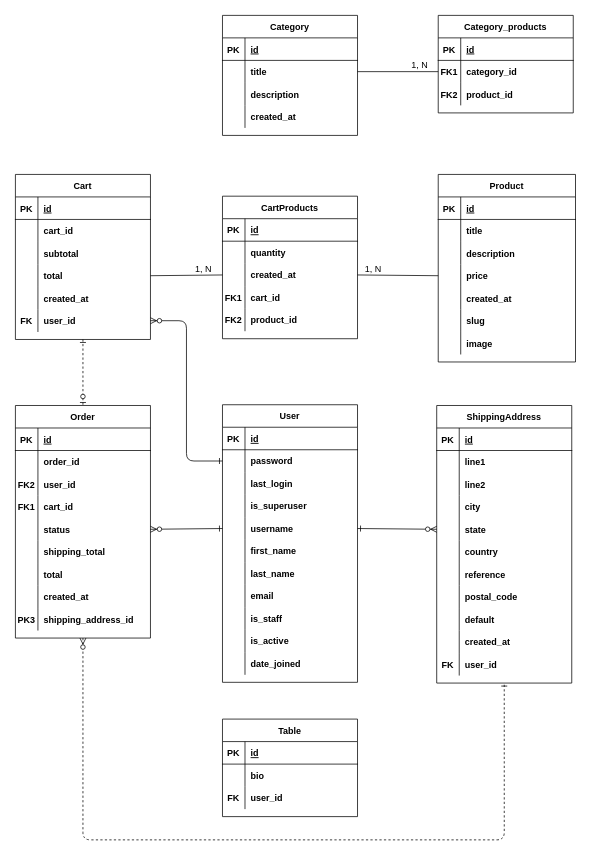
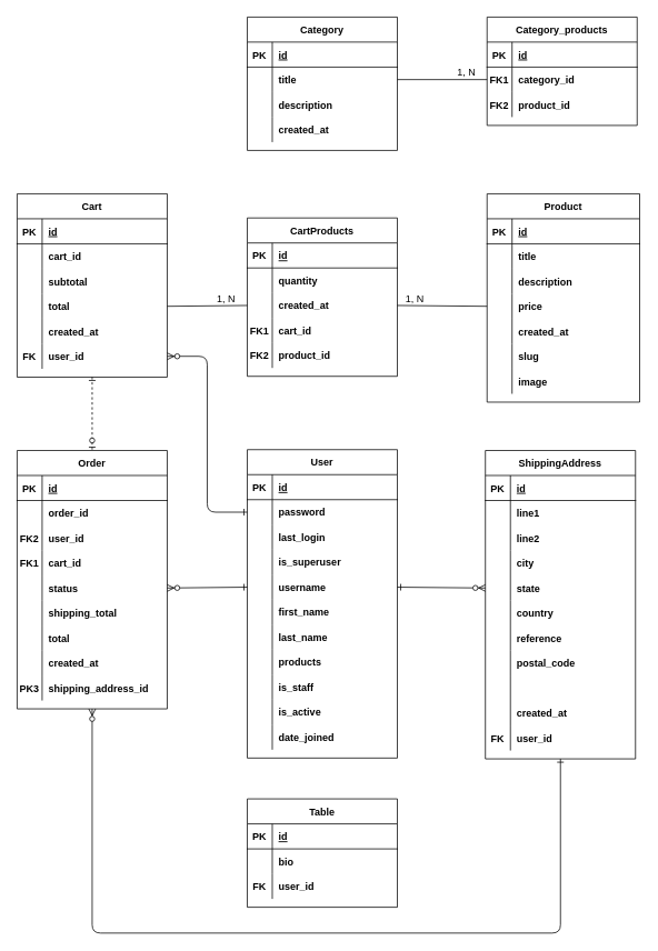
- <mxCell id="55" value="email" style="shape=partialRectangle;connectable=0;fillColor=none;top=0;left=0;bottom=0;right=0;align=left;spacingLeft=6;overflow=hidden;fontStyle=1" vertex="1" parent="53"><mxGeometry x="30" width="150" height="30" as="geometry" /></mxCell>
+ <mxCell id="55" value="products" style="shape=partialRectangle;connectable=0;fillColor=none;top=0;left=0;bottom=0;right=0;align=left;spacingLeft=6;overflow=hidden;fontStyle=1" vertex="1" parent="53"><mxGeometry x="30" width="150" height="30" as="geometry" /></mxCell>
- <mxCell id="148" value="default" style="shape=partialRectangle;connectable=0;fillColor=none;top=0;left=0;bottom=0;right=0;align=left;spacingLeft=6;overflow=hidden;fontStyle=1" vertex="1" parent="146"><mxGeometry x="30" width="150" height="30" as="geometry" /></mxCell>
- <mxCell id="79" value="" style="edgeStyle=orthogonalEdgeStyle;fontSize=12;html=1;endArrow=ERone;endFill=0;startArrow=ERzeroToMany;startFill=1;exitX=0.5;exitY=1;exitDx=0;exitDy=0;entryX=0.5;entryY=1;entryDx=0;entryDy=0;dashed=1;" edge="1" parent="1" source="155" target="121"><mxGeometry width="100" height="100" relative="1" as="geometry"><mxPoint x="620" y="969" as="sourcePoint" /><mxPoint x="820" y="989" as="targetPoint" /><Array as="points"><mxPoint x="110" y="1119" /><mxPoint x="672" y="1119" /></Array></mxGeometry></mxCell>
+ <mxCell id="79" value="" style="edgeStyle=orthogonalEdgeStyle;fontSize=12;html=1;endArrow=ERone;endFill=0;startArrow=ERzeroToMany;startFill=1;exitX=0.5;exitY=1;exitDx=0;exitDy=0;entryX=0.5;entryY=1;entryDx=0;entryDy=0;" edge="1" parent="1" source="155" target="121"><mxGeometry width="100" height="100" relative="1" as="geometry"><mxPoint x="620" y="969" as="sourcePoint" /><mxPoint x="820" y="989" as="targetPoint" /><Array as="points"><mxPoint x="110" y="1119" /><mxPoint x="672" y="1119" /></Array></mxGeometry></mxCell>
